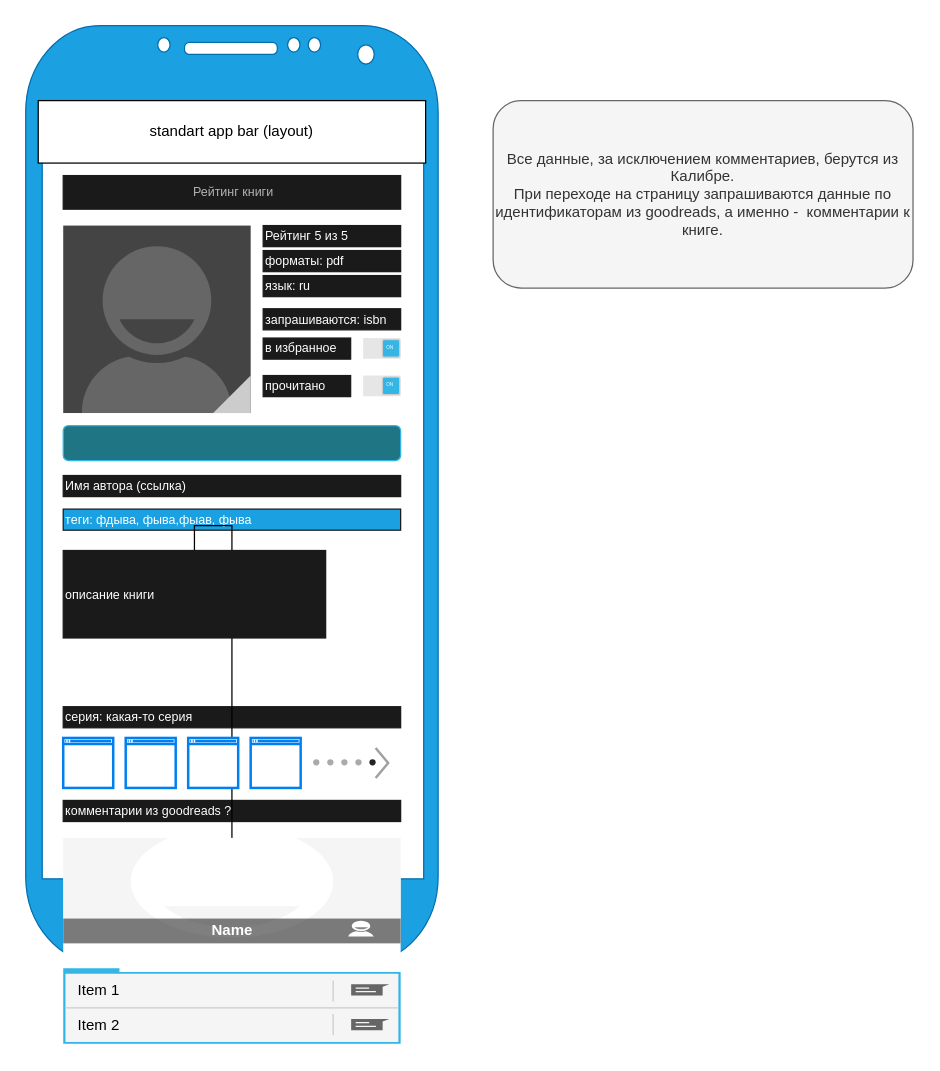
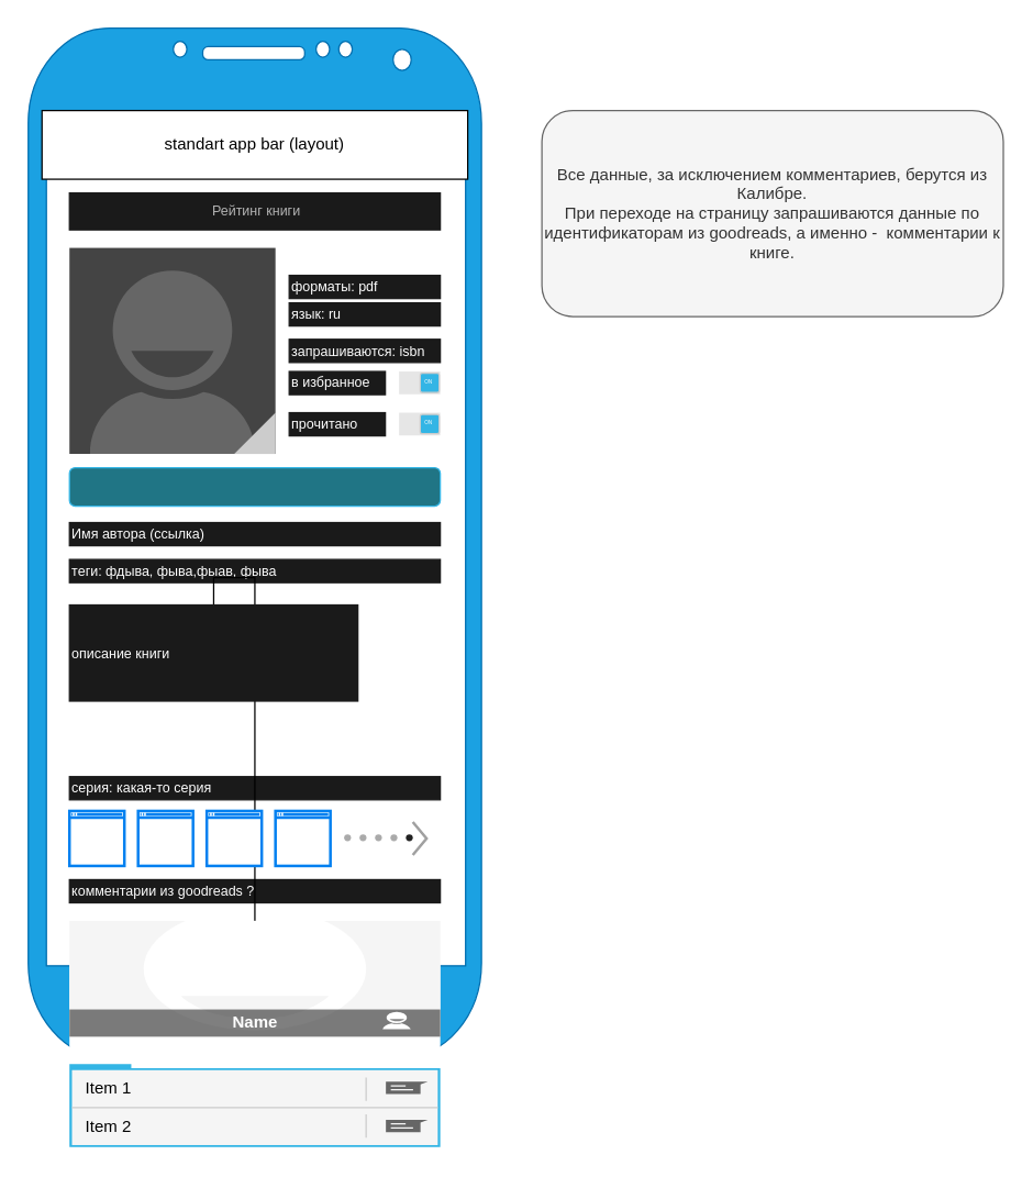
- <mxCell id="6" value="Рейтинг 5 из 5" style="whiteSpace=wrap;html=1;shadow=0;dashed=0;fontSize=10;align=left;fillColor=#1A1A1A;strokeColor=#1A1A1A;fontColor=#FFFFFF;" parent="1" vertex="1"><mxGeometry x="210" y="180" width="110" height="16.88" as="geometry" /></mxCell>
- <mxCell id="10" value="теги: фдыва, фыва,фыав, фыва" style="whiteSpace=wrap;html=1;shadow=0;dashed=0;fontSize=10;align=left;fillColor=#1ba1e2;strokeColor=#1A1A1A;fontColor=#FFFFFF;" parent="1" vertex="1"><mxGeometry x="50" y="406.88" width="270" height="16.88" as="geometry" /></mxCell>
+ <mxCell id="10" value="теги: фдыва, фыва,фыав, фыва" style="whiteSpace=wrap;html=1;shadow=0;dashed=0;fontSize=10;align=left;fillColor=#1A1A1A;strokeColor=#1A1A1A;fontColor=#FFFFFF;" parent="1" vertex="1"><mxGeometry x="50" y="406.88" width="270" height="16.88" as="geometry" /></mxCell>
